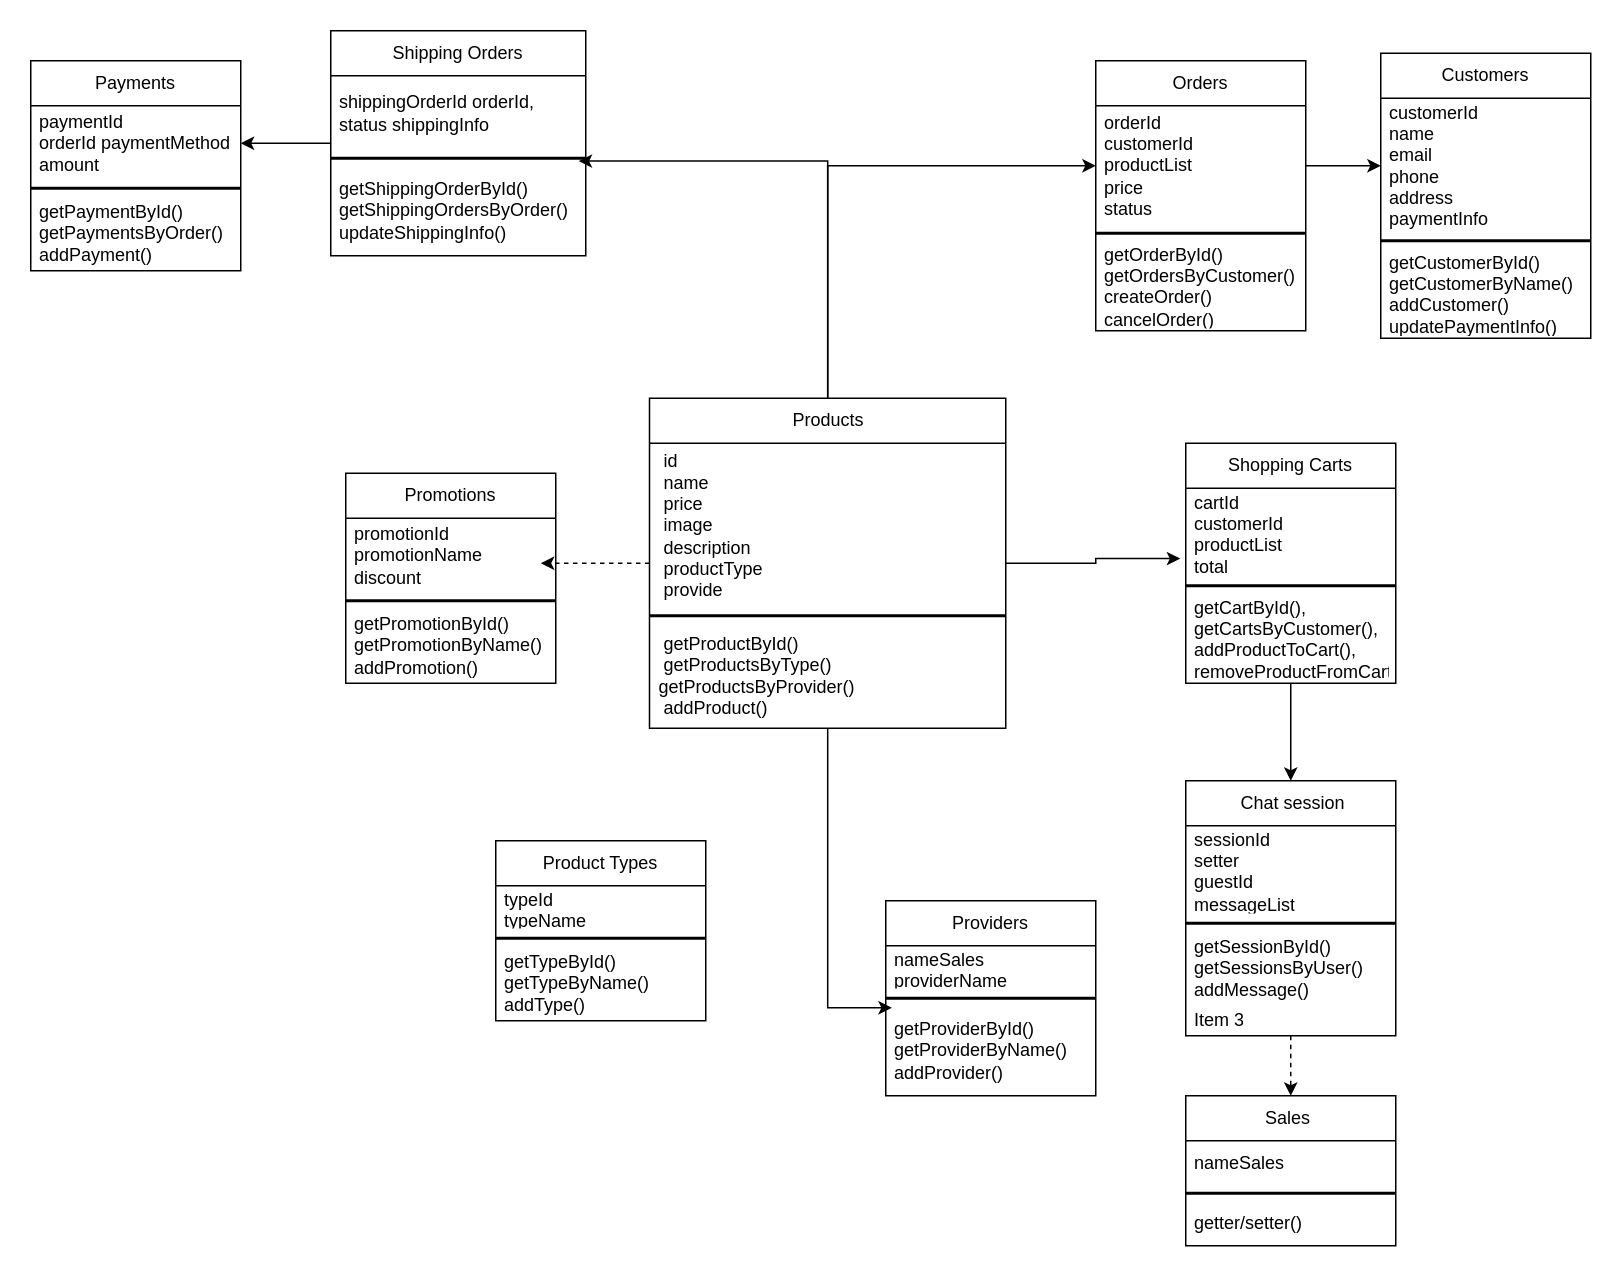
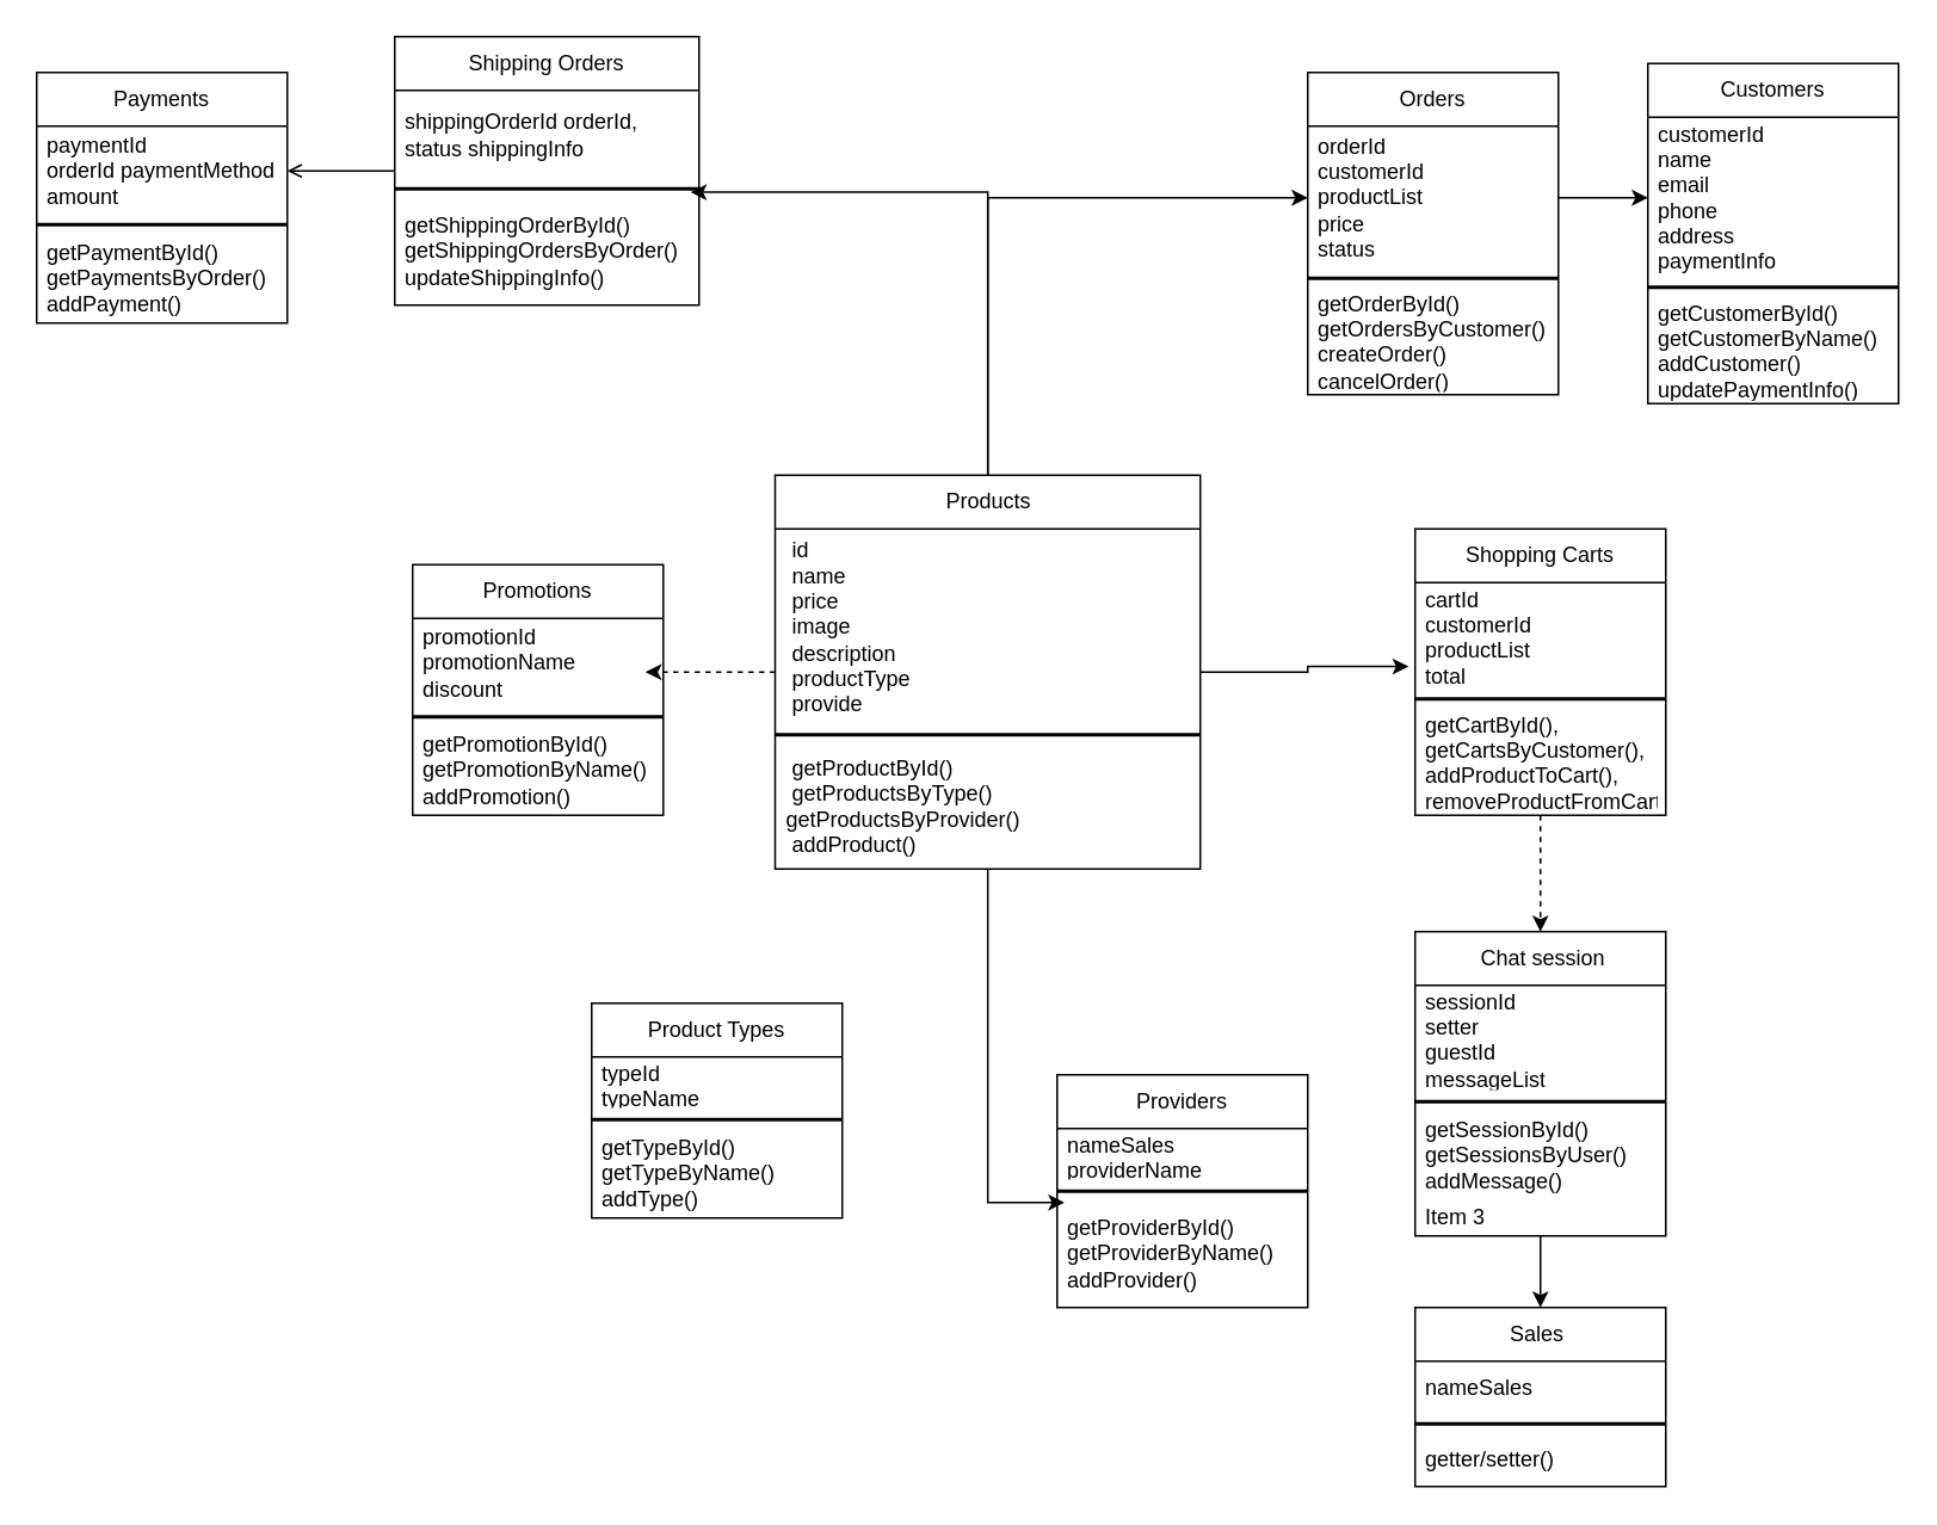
- <mxCell id="42" style="edgeStyle=orthogonalEdgeStyle;rounded=0;orthogonalLoop=1;jettySize=auto;html=1;" parent="1" source="43" target="39" edge="1"><mxGeometry relative="1" as="geometry" /></mxCell>
+ <mxCell id="42" style="edgeStyle=orthogonalEdgeStyle;rounded=0;orthogonalLoop=1;jettySize=auto;html=1;endArrow=open;" parent="1" source="43" target="39" edge="1"><mxGeometry relative="1" as="geometry" /></mxCell>
- <mxCell id="15" style="edgeStyle=orthogonalEdgeStyle;rounded=0;orthogonalLoop=1;jettySize=auto;html=1;entryX=0.5;entryY=0;entryDx=0;entryDy=0;" parent="1" source="16" target="21" edge="1"><mxGeometry relative="1" as="geometry" /></mxCell>
+ <mxCell id="15" style="edgeStyle=orthogonalEdgeStyle;rounded=0;orthogonalLoop=1;jettySize=auto;html=1;entryX=0.5;entryY=0;entryDx=0;entryDy=0;dashed=1;" parent="1" source="16" target="21" edge="1"><mxGeometry relative="1" as="geometry" /></mxCell>
- <mxCell id="20" style="edgeStyle=orthogonalEdgeStyle;rounded=0;orthogonalLoop=1;jettySize=auto;html=1;entryX=0.5;entryY=0;entryDx=0;entryDy=0;dashed=1;" parent="1" source="21" target="26" edge="1"><mxGeometry relative="1" as="geometry" /></mxCell>
+ <mxCell id="20" style="edgeStyle=orthogonalEdgeStyle;rounded=0;orthogonalLoop=1;jettySize=auto;html=1;entryX=0.5;entryY=0;entryDx=0;entryDy=0;" parent="1" source="21" target="26" edge="1"><mxGeometry relative="1" as="geometry" /></mxCell>
